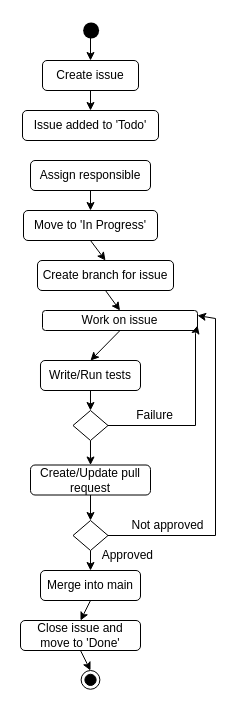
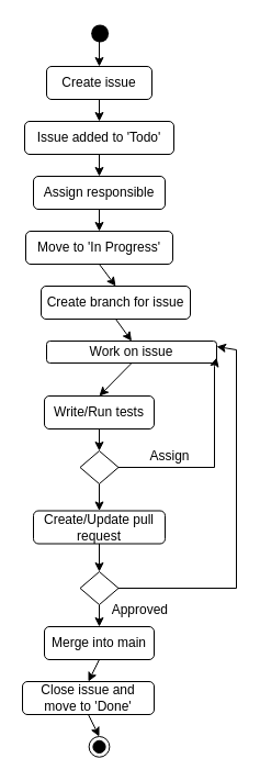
+ <mxCell id="7" value="" style="endArrow=classic;html=1;rounded=0;exitX=0.5;exitY=1;exitDx=0;exitDy=0;entryX=0.5;entryY=0;entryDx=0;entryDy=0;" edge="1" parent="1" source="5" target="8"><mxGeometry width="50" height="50" relative="1" as="geometry"><mxPoint x="55" y="200" as="sourcePoint" /><mxPoint x="89" y="100" as="targetPoint" /></mxGeometry></mxCell>
- <mxCell id="17" value="Failure" style="text;html=1;align=center;verticalAlign=middle;whiteSpace=wrap;rounded=0;" vertex="1" parent="1"><mxGeometry x="107.5" y="400" width="93" height="30" as="geometry" /></mxCell>
+ <mxCell id="17" value="Assign" style="text;html=1;align=center;verticalAlign=middle;whiteSpace=wrap;rounded=0;" vertex="1" parent="1"><mxGeometry x="107.5" y="400" width="93" height="30" as="geometry" /></mxCell>
- <mxCell id="22" value="Not approved" style="text;html=1;align=center;verticalAlign=middle;whiteSpace=wrap;rounded=0;" vertex="1" parent="1"><mxGeometry x="130" y="510" width="75" height="30" as="geometry" /></mxCell>
